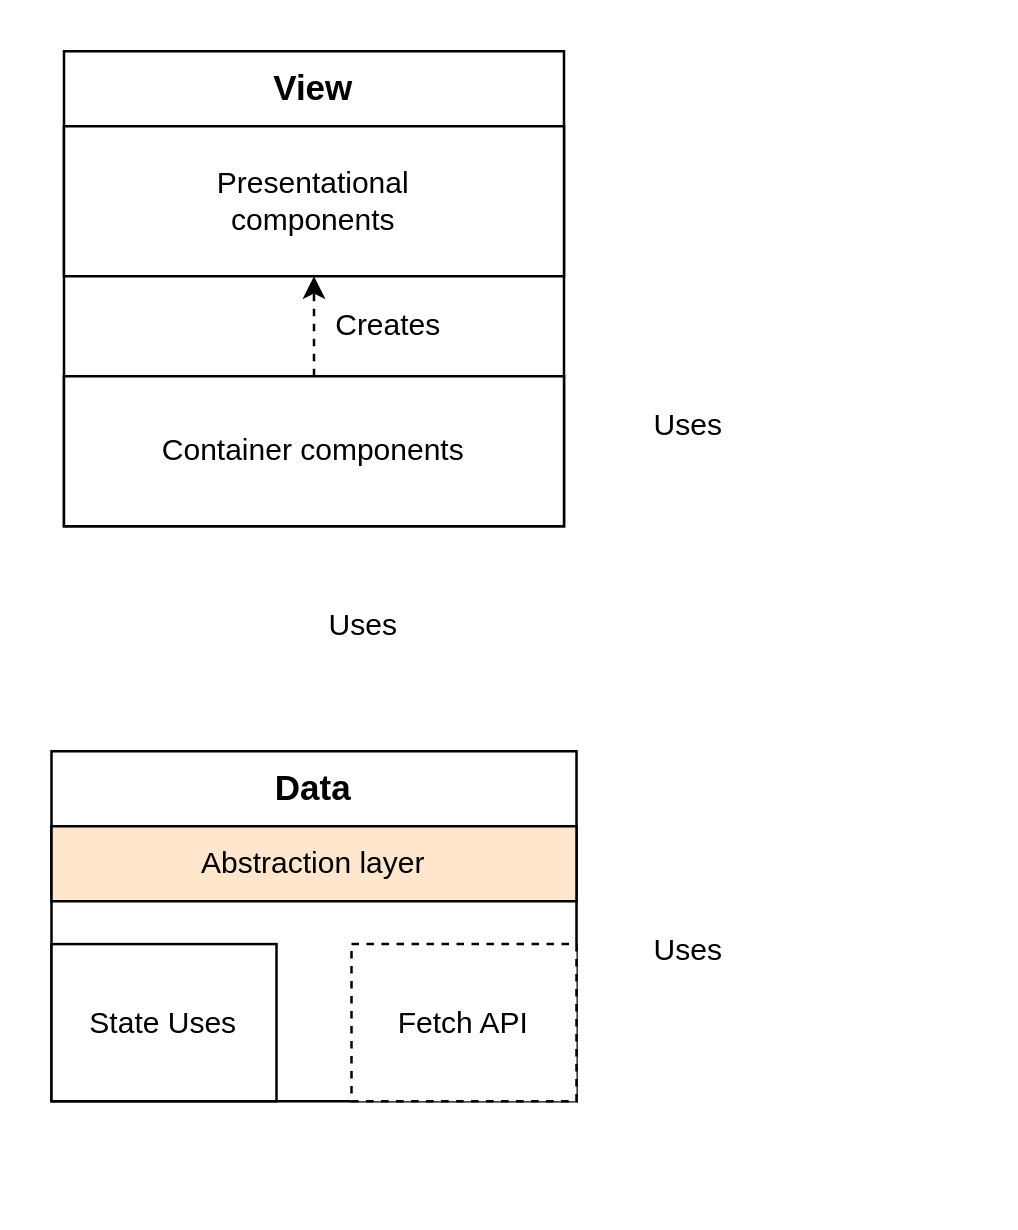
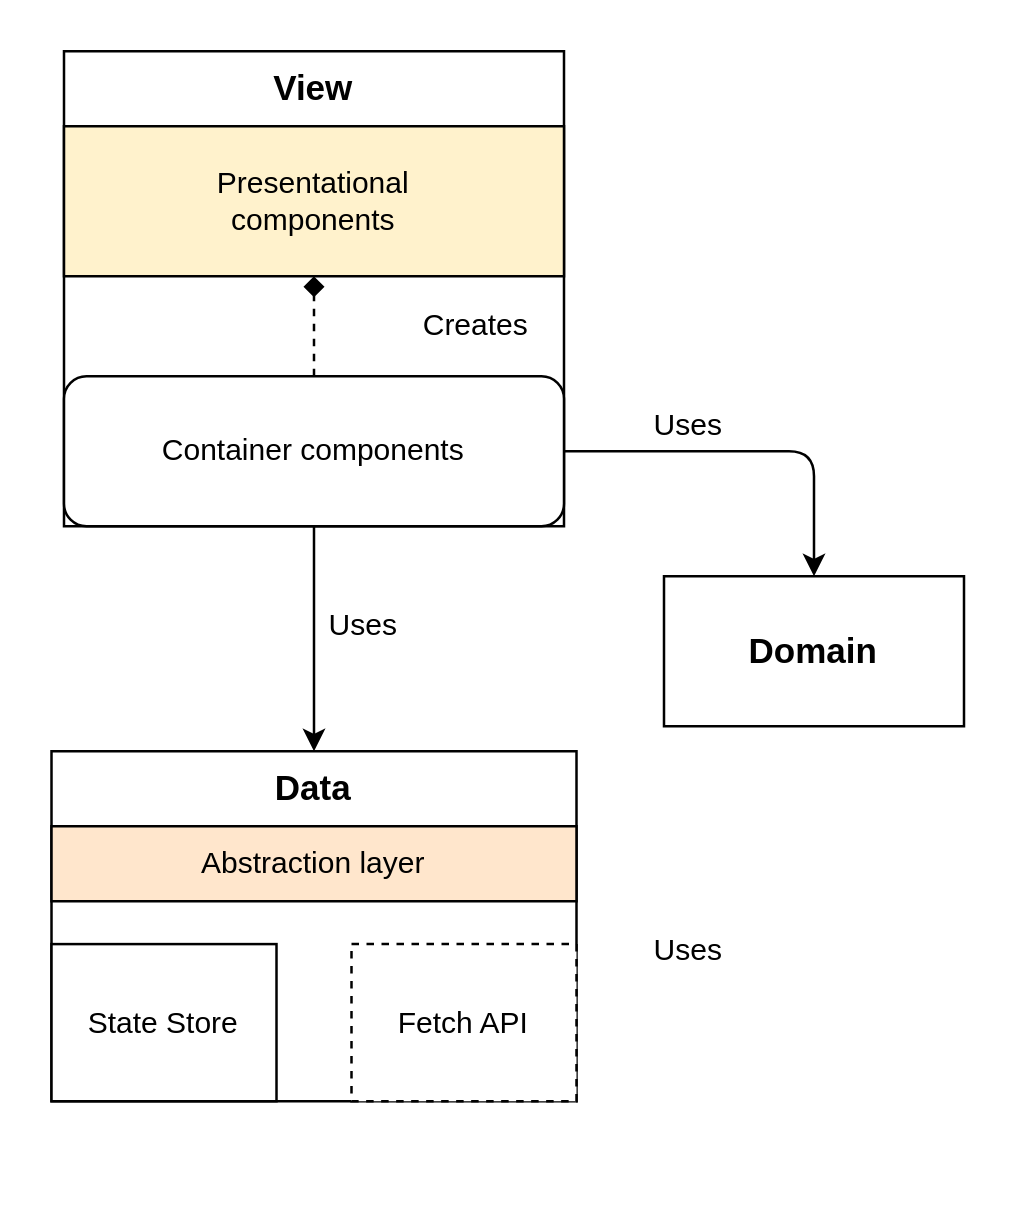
- <mxCell id="3" value="Presentational&lt;br&gt;components" style="rounded=0;whiteSpace=wrap;html=1;" parent="1" vertex="1"><mxGeometry x="25" y="50" width="200" height="60" as="geometry" /></mxCell>
+ <mxCell id="3" value="Presentational&lt;br&gt;components" style="rounded=0;whiteSpace=wrap;html=1;fillColor=#fff2cc;" parent="1" vertex="1"><mxGeometry x="25" y="50" width="200" height="60" as="geometry" /></mxCell>
- <mxCell id="6" value="" style="endArrow=classic;html=1;entryX=0.5;entryY=1;entryDx=0;entryDy=0;exitX=0.5;exitY=0;exitDx=0;exitDy=0;dashed=1;" parent="1" source="4" target="3" edge="1"><mxGeometry width="50" height="50" relative="1" as="geometry"><mxPoint x="155" y="110" as="sourcePoint" /><mxPoint x="305" y="340" as="targetPoint" /></mxGeometry></mxCell>
+ <mxCell id="6" value="" style="endArrow=diamond;html=1;entryX=0.5;entryY=1;entryDx=0;entryDy=0;exitX=0.5;exitY=0;exitDx=0;exitDy=0;dashed=1;" parent="1" source="4" target="3" edge="1"><mxGeometry width="50" height="50" relative="1" as="geometry"><mxPoint x="155" y="110" as="sourcePoint" /><mxPoint x="305" y="340" as="targetPoint" /></mxGeometry></mxCell>
- <mxCell id="14" value="Creates" style="text;html=1;strokeColor=none;fillColor=none;align=center;verticalAlign=middle;whiteSpace=wrap;rounded=0;" parent="1" vertex="1"><mxGeometry x="135" y="120" width="40" height="20" as="geometry" /></mxCell>
+ <mxCell id="14" value="Creates" style="text;html=1;strokeColor=none;fillColor=none;align=center;verticalAlign=middle;whiteSpace=wrap;rounded=0;" parent="1" vertex="1"><mxGeometry x="170" y="120" width="40" height="20" as="geometry" /></mxCell>
- <mxCell id="4" value="Container components" style="rounded=0;whiteSpace=wrap;html=1;" parent="1" vertex="1"><mxGeometry x="25" y="150" width="200" height="60" as="geometry" /></mxCell>
+ <mxCell id="4" value="Container components" style="whiteSpace=wrap;html=1;rounded=1;" parent="1" vertex="1"><mxGeometry x="25" y="150" width="200" height="60" as="geometry" /></mxCell>
+ <mxCell id="7" value="" style="endArrow=classic;html=1;exitX=1;exitY=0.5;exitDx=0;exitDy=0;entryX=0.5;entryY=0;entryDx=0;entryDy=0;" parent="1" source="4" target="5" edge="1"><mxGeometry width="50" height="50" relative="1" as="geometry"><mxPoint x="255" y="390" as="sourcePoint" /><mxPoint x="305" y="340" as="targetPoint" /><Array as="points"><mxPoint x="325" y="180" /><mxPoint x="325" y="200" /></Array></mxGeometry></mxCell>
+ <mxCell id="13" value="" style="endArrow=classic;html=1;exitX=0.5;exitY=1;exitDx=0;exitDy=0;entryX=0.5;entryY=0;entryDx=0;entryDy=0;" parent="1" source="4" target="9" edge="1"><mxGeometry width="50" height="50" relative="1" as="geometry"><mxPoint x="255" y="390" as="sourcePoint" /><mxPoint x="305" y="340" as="targetPoint" /></mxGeometry></mxCell>
+ <mxCell id="5" value="&lt;b&gt;&lt;font style=&quot;font-size: 14px&quot;&gt;Domain&lt;/font&gt;&lt;/b&gt;" style="rounded=0;whiteSpace=wrap;html=1;" parent="1" vertex="1"><mxGeometry x="265" y="230" width="120" height="60" as="geometry" /></mxCell>
- <mxCell id="10" value="State Uses" style="rounded=0;whiteSpace=wrap;html=1;" parent="8" vertex="1"><mxGeometry y="77.143" width="90" height="62.857" as="geometry" /></mxCell>
+ <mxCell id="10" value="State Store" style="rounded=0;whiteSpace=wrap;html=1;" parent="8" vertex="1"><mxGeometry y="77.143" width="90" height="62.857" as="geometry" /></mxCell>
